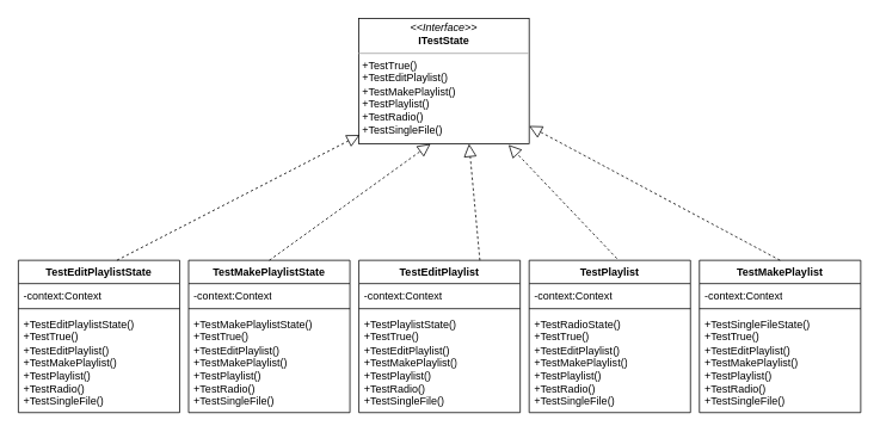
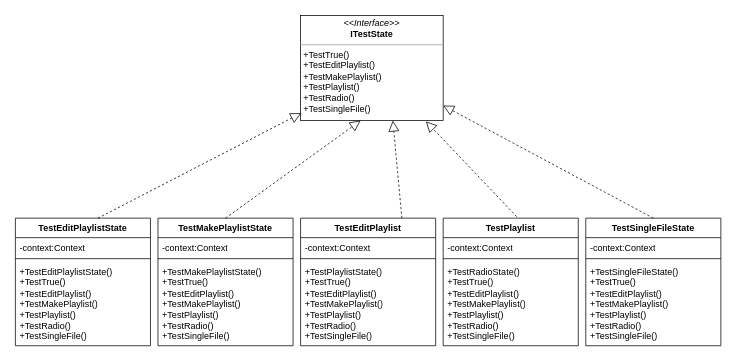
- <mxCell id="19" value="TestMakePlaylist" style="swimlane;fontStyle=1;align=center;verticalAlign=top;childLayout=stackLayout;horizontal=1;startSize=26;horizontalStack=0;resizeParent=1;resizeParentMax=0;resizeLast=0;collapsible=1;marginBottom=0;whiteSpace=wrap;html=1;" vertex="1" parent="1"><mxGeometry x="780" y="290" width="180" height="170" as="geometry" /></mxCell>
+ <mxCell id="19" value="TestSingleFileState" style="swimlane;fontStyle=1;align=center;verticalAlign=top;childLayout=stackLayout;horizontal=1;startSize=26;horizontalStack=0;resizeParent=1;resizeParentMax=0;resizeLast=0;collapsible=1;marginBottom=0;whiteSpace=wrap;html=1;" vertex="1" parent="1"><mxGeometry x="780" y="290" width="180" height="170" as="geometry" /></mxCell>
